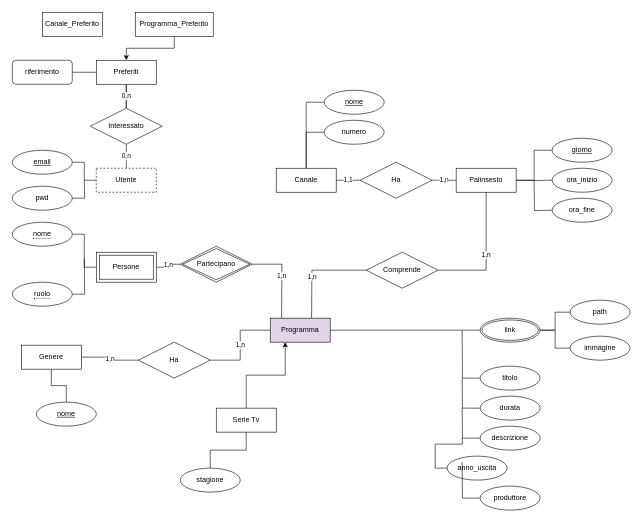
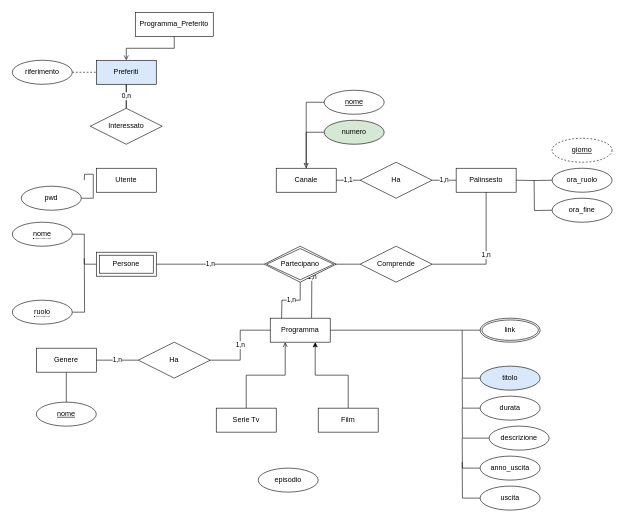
- <mxCell id="55" value="Canale_Preferito" style="whiteSpace=wrap;html=1;align=center;" vertex="1" parent="1"><mxGeometry x="70" y="20" width="100" height="40" as="geometry" /></mxCell>
- <mxCell id="56" style="edgeStyle=orthogonalEdgeStyle;rounded=0;orthogonalLoop=1;jettySize=auto;html=1;exitX=0.5;exitY=1;exitDx=0;exitDy=0;entryX=0.5;entryY=0;entryDx=0;entryDy=0;endArrow=classic;endFill=1;" edge="1" parent="1" source="57" target="54"><mxGeometry relative="1" as="geometry" /></mxCell>
+ <mxCell id="56" style="edgeStyle=orthogonalEdgeStyle;rounded=0;orthogonalLoop=1;jettySize=auto;html=1;exitX=0.5;exitY=1;exitDx=0;exitDy=0;entryX=0.5;entryY=0;entryDx=0;entryDy=0;endArrow=open;endFill=1;" edge="1" parent="1" source="57" target="54"><mxGeometry relative="1" as="geometry" /></mxCell>
- <mxCell id="60" value="riferimento" style="whiteSpace=wrap;html=1;align=center;rounded=1;" vertex="1" parent="1"><mxGeometry x="20" y="100" width="100" height="40" as="geometry" /></mxCell>
+ <mxCell id="60" value="riferimento" style="ellipse;whiteSpace=wrap;html=1;align=center;" vertex="1" parent="1"><mxGeometry x="20" y="100" width="100" height="40" as="geometry" /></mxCell>
- <mxCell id="59" style="edgeStyle=orthogonalEdgeStyle;rounded=0;orthogonalLoop=1;jettySize=auto;html=1;entryX=0;entryY=0.5;entryDx=0;entryDy=0;endArrow=none;endFill=0;" edge="1" parent="1" source="60" target="54"><mxGeometry relative="1" as="geometry" /></mxCell>
+ <mxCell id="59" style="edgeStyle=orthogonalEdgeStyle;rounded=0;orthogonalLoop=1;jettySize=auto;html=1;entryX=0;entryY=0.5;entryDx=0;entryDy=0;endArrow=none;endFill=0;dashed=1;" edge="1" parent="1" source="60" target="54"><mxGeometry relative="1" as="geometry" /></mxCell>
- <mxCell id="54" value="Preferiti" style="whiteSpace=wrap;html=1;align=center;" vertex="1" parent="1"><mxGeometry x="160" y="100" width="100" height="40" as="geometry" /></mxCell>
+ <mxCell id="54" value="Preferiti" style="whiteSpace=wrap;html=1;align=center;fillColor=#dae8fc;" vertex="1" parent="1"><mxGeometry x="160" y="100" width="100" height="40" as="geometry" /></mxCell>
- <mxCell id="18" style="edgeStyle=orthogonalEdgeStyle;rounded=0;orthogonalLoop=1;jettySize=auto;html=1;exitX=0;exitY=0.5;exitDx=0;exitDy=0;entryX=0.5;entryY=0;entryDx=0;entryDy=0;endArrow=none;endFill=0;" edge="1" parent="1" source="19" target="6"><mxGeometry relative="1" as="geometry" /></mxCell>
+ <mxCell id="18" style="edgeStyle=orthogonalEdgeStyle;rounded=0;orthogonalLoop=1;jettySize=auto;html=1;exitX=0;exitY=0.5;exitDx=0;exitDy=0;entryX=0.5;entryY=0;entryDx=0;entryDy=0;endArrow=classic;endFill=0;" edge="1" parent="1" source="19" target="6"><mxGeometry relative="1" as="geometry" /></mxCell>
- <mxCell id="19" value="numero" style="ellipse;whiteSpace=wrap;html=1;align=center;" vertex="1" parent="1"><mxGeometry x="540" width="100" height="40" as="geometry" y="200" /></mxCell>
+ <mxCell id="19" value="numero" style="ellipse;whiteSpace=wrap;html=1;align=center;fillColor=#d5e8d4;" vertex="1" parent="1"><mxGeometry x="540" width="100" height="40" as="geometry" y="200" /></mxCell>
- <mxCell id="21" value="giorno" style="ellipse;whiteSpace=wrap;html=1;align=center;fontStyle=4;" vertex="1" parent="1"><mxGeometry x="920" y="230" width="100" height="40" as="geometry" /></mxCell>
+ <mxCell id="21" value="giorno" style="ellipse;whiteSpace=wrap;html=1;align=center;fontStyle=4;dashed=1;" vertex="1" parent="1"><mxGeometry x="920" y="230" width="100" height="40" as="geometry" /></mxCell>
- <mxCell id="20" style="edgeStyle=orthogonalEdgeStyle;rounded=0;orthogonalLoop=1;jettySize=auto;html=1;exitX=0;exitY=0.5;exitDx=0;exitDy=0;entryX=1;entryY=0.5;entryDx=0;entryDy=0;startArrow=none;startFill=0;endArrow=none;endFill=0;" edge="1" parent="1" source="21" target="9"><mxGeometry relative="1" as="geometry" /></mxCell>
- <mxCell id="3" value="0,n" style="edgeStyle=orthogonalEdgeStyle;rounded=0;orthogonalLoop=1;jettySize=auto;html=1;exitX=0.5;exitY=0;exitDx=0;exitDy=0;entryX=0.5;entryY=1;entryDx=0;entryDy=0;endArrow=none;endFill=0;" edge="1" parent="1" source="4" target="58"><mxGeometry relative="1" as="geometry" /></mxCell>
- <mxCell id="15" value="email" style="ellipse;whiteSpace=wrap;html=1;align=center;fontStyle=4;" vertex="1" parent="1"><mxGeometry x="20" y="250" width="100" height="40" as="geometry" /></mxCell>
- <mxCell id="2" style="edgeStyle=orthogonalEdgeStyle;rounded=0;orthogonalLoop=1;jettySize=auto;html=1;exitX=0;exitY=0.5;exitDx=0;exitDy=0;entryX=1;entryY=0.5;entryDx=0;entryDy=0;endArrow=none;endFill=0;" edge="1" parent="1" source="4" target="15"><mxGeometry relative="1" as="geometry" /></mxCell>
- <mxCell id="4" value="Utente" style="whiteSpace=wrap;html=1;align=center;dashed=1;" vertex="1" parent="1"><mxGeometry x="160" y="280" width="100" height="40" as="geometry" /></mxCell>
+ <mxCell id="4" value="Utente" style="whiteSpace=wrap;html=1;align=center;" vertex="1" parent="1"><mxGeometry x="160" y="280" width="100" height="40" as="geometry" /></mxCell>
- <mxCell id="46" value="ora_inizio" style="ellipse;whiteSpace=wrap;html=1;align=center;" vertex="1" parent="1"><mxGeometry x="920" y="280" width="100" height="40" as="geometry" /></mxCell>
+ <mxCell id="46" value="ora_ruolo" style="ellipse;whiteSpace=wrap;html=1;align=center;" vertex="1" parent="1"><mxGeometry x="920" y="280" width="100" height="40" as="geometry" /></mxCell>
- <mxCell id="14" value="pwd" style="ellipse;whiteSpace=wrap;html=1;align=center;" vertex="1" parent="1"><mxGeometry x="20" y="310" width="100" height="40" as="geometry" /></mxCell>
+ <mxCell id="14" value="pwd" style="ellipse;whiteSpace=wrap;html=1;align=center;" vertex="1" parent="1"><mxGeometry x="35" y="310" width="100" height="40" as="geometry" /></mxCell>
- <mxCell id="29" value="Partecipano" style="shape=rhombus;double=1;perimeter=rhombusPerimeter;whiteSpace=wrap;html=1;align=center;" vertex="1" parent="1"><mxGeometry x="300" y="410" width="120" height="60" as="geometry" /></mxCell>
+ <mxCell id="29" value="Partecipano" style="shape=rhombus;double=1;perimeter=rhombusPerimeter;whiteSpace=wrap;html=1;align=center;" vertex="1" parent="1"><mxGeometry x="440" y="410" width="120" height="60" as="geometry" /></mxCell>
- <mxCell id="31" value="Persone" style="shape=ext;margin=3;double=1;whiteSpace=wrap;html=1;align=center;" vertex="1" parent="1"><mxGeometry x="160" y="420" width="100" height="50" as="geometry" /></mxCell>
+ <mxCell id="31" value="Persone" style="shape=ext;margin=3;double=1;whiteSpace=wrap;html=1;align=center;" vertex="1" parent="1"><mxGeometry x="160" y="420" width="100" height="40" as="geometry" /></mxCell>
- <mxCell id="12" value="Comprende" style="shape=rhombus;perimeter=rhombusPerimeter;whiteSpace=wrap;html=1;align=center;" vertex="1" parent="1"><mxGeometry x="610" y="420" width="120" height="60" as="geometry" /></mxCell>
+ <mxCell id="12" value="Comprende" style="shape=rhombus;perimeter=rhombusPerimeter;whiteSpace=wrap;html=1;align=center;" vertex="1" parent="1"><mxGeometry x="600" y="410" width="120" height="60" as="geometry" /></mxCell>
- <mxCell id="35" value="&lt;span style=&quot;border-bottom: 1px dotted&quot;&gt;ruolo&lt;/span&gt;" style="ellipse;whiteSpace=wrap;html=1;align=center;" vertex="1" parent="1"><mxGeometry x="20" y="470" width="100" height="40" as="geometry" /></mxCell>
+ <mxCell id="35" value="&lt;span style=&quot;border-bottom: 1px dotted&quot;&gt;ruolo&lt;/span&gt;" style="ellipse;whiteSpace=wrap;html=1;align=center;" vertex="1" parent="1"><mxGeometry x="20" y="500" width="100" height="40" as="geometry" /></mxCell>
- <mxCell id="24" style="edgeStyle=orthogonalEdgeStyle;rounded=0;orthogonalLoop=1;jettySize=auto;html=1;exitX=0;exitY=0.5;exitDx=0;exitDy=0;endArrow=none;endFill=0;" edge="1" parent="1" source="25" target="23"><mxGeometry relative="1" as="geometry" /></mxCell>
- <mxCell id="25" value="path" style="ellipse;whiteSpace=wrap;html=1;align=center;" vertex="1" parent="1"><mxGeometry x="950" y="500" width="100" height="40" as="geometry" /></mxCell>
- <mxCell id="48" value="Programma" style="whiteSpace=wrap;html=1;align=center;fillColor=#e1d5e7;" vertex="1" parent="1"><mxGeometry x="450" y="530" width="100" height="40" as="geometry" /></mxCell>
+ <mxCell id="48" value="Programma" style="whiteSpace=wrap;html=1;align=center;" vertex="1" parent="1"><mxGeometry x="450" y="530" width="100" height="40" as="geometry" /></mxCell>
- <mxCell id="42" style="edgeStyle=orthogonalEdgeStyle;rounded=0;orthogonalLoop=1;jettySize=auto;html=1;exitX=0.5;exitY=0;exitDx=0;exitDy=0;entryX=0.25;entryY=1;entryDx=0;entryDy=0;startArrow=none;startFill=0;endArrow=classic;endFill=1;" edge="1" parent="1" source="43" target="48"><mxGeometry relative="1" as="geometry" /></mxCell>
+ <mxCell id="42" style="edgeStyle=orthogonalEdgeStyle;rounded=0;orthogonalLoop=1;jettySize=auto;html=1;exitX=0.5;exitY=0;exitDx=0;exitDy=0;entryX=0.25;entryY=1;entryDx=0;entryDy=0;startArrow=none;startFill=0;endArrow=open;endFill=1;" edge="1" parent="1" source="43" target="48"><mxGeometry relative="1" as="geometry" /></mxCell>
- <mxCell id="26" style="edgeStyle=orthogonalEdgeStyle;rounded=0;orthogonalLoop=1;jettySize=auto;html=1;entryX=1;entryY=0.5;entryDx=0;entryDy=0;endArrow=none;endFill=0;" edge="1" parent="1" source="27" target="23"><mxGeometry relative="1" as="geometry" /></mxCell>
- <mxCell id="27" value="immagine" style="ellipse;whiteSpace=wrap;html=1;align=center;" vertex="1" parent="1"><mxGeometry x="950" y="560" width="100" height="40" as="geometry" /></mxCell>
- <mxCell id="39" value="Genere" style="whiteSpace=wrap;html=1;align=center;" vertex="1" parent="1"><mxGeometry x="35" y="575" width="100" height="40" as="geometry" /></mxCell>
+ <mxCell id="39" value="Genere" style="whiteSpace=wrap;html=1;align=center;" vertex="1" parent="1"><mxGeometry x="60" y="580" width="100" height="40" as="geometry" /></mxCell>
+ <mxCell id="50" style="edgeStyle=orthogonalEdgeStyle;rounded=0;orthogonalLoop=1;jettySize=auto;html=1;entryX=0.75;entryY=1;entryDx=0;entryDy=0;startArrow=none;startFill=0;endArrow=classic;endFill=1;" edge="1" parent="1" source="51" target="48"><mxGeometry relative="1" as="geometry" /></mxCell>
- <mxCell id="66" value="titolo" style="ellipse;whiteSpace=wrap;html=1;align=center;" vertex="1" parent="1"><mxGeometry x="800" y="610" width="100" height="40" as="geometry" /></mxCell>
+ <mxCell id="66" value="titolo" style="ellipse;whiteSpace=wrap;html=1;align=center;fillColor=#dae8fc;" vertex="1" parent="1"><mxGeometry x="800" y="610" width="100" height="40" as="geometry" /></mxCell>
+ <mxCell id="51" value="Film" style="whiteSpace=wrap;html=1;align=center;" vertex="1" parent="1"><mxGeometry x="530" y="680" width="100" height="40" as="geometry" /></mxCell>
- <mxCell id="64" value="descrizione" style="ellipse;whiteSpace=wrap;html=1;align=center;" vertex="1" parent="1"><mxGeometry x="800" y="710" width="100" height="40" as="geometry" /></mxCell>
+ <mxCell id="64" value="descrizione" style="ellipse;whiteSpace=wrap;html=1;align=center;" vertex="1" parent="1"><mxGeometry x="815" y="710" width="100" height="40" as="geometry" /></mxCell>
- <mxCell id="49" style="edgeStyle=orthogonalEdgeStyle;rounded=0;orthogonalLoop=1;jettySize=auto;html=1;exitX=0.5;exitY=0;exitDx=0;exitDy=0;entryX=0.5;entryY=1;entryDx=0;entryDy=0;startArrow=none;startFill=0;endArrow=none;endFill=0;" edge="1" parent="1" source="69" target="43"><mxGeometry relative="1" as="geometry"><mxPoint x="350" y="760" as="sourcePoint" /></mxGeometry></mxCell>
- <mxCell id="68" value="anno_uscita" style="ellipse;whiteSpace=wrap;html=1;align=center;" vertex="1" parent="1"><mxGeometry x="745" y="760" width="100" height="40" as="geometry" /></mxCell>
+ <mxCell id="68" value="anno_uscita" style="ellipse;whiteSpace=wrap;html=1;align=center;" vertex="1" parent="1"><mxGeometry x="800" y="760" width="100" height="40" as="geometry" /></mxCell>
- <mxCell id="69" value="stagione" style="ellipse;whiteSpace=wrap;html=1;align=center;" vertex="1" parent="1"><mxGeometry x="300" y="780" width="100" height="40" as="geometry" /></mxCell>
+ <mxCell id="70" value="episodio" style="ellipse;whiteSpace=wrap;html=1;align=center;" vertex="1" parent="1"><mxGeometry x="430" y="780" width="100" height="40" as="geometry" /></mxCell>
- <mxCell id="72" value="produttore" style="ellipse;whiteSpace=wrap;html=1;align=center;" vertex="1" parent="1"><mxGeometry x="800" y="810" width="100" height="40" as="geometry" /></mxCell>
+ <mxCell id="72" value="uscita" style="ellipse;whiteSpace=wrap;html=1;align=center;" vertex="1" parent="1"><mxGeometry x="800" y="810" width="100" height="40" as="geometry" /></mxCell>
